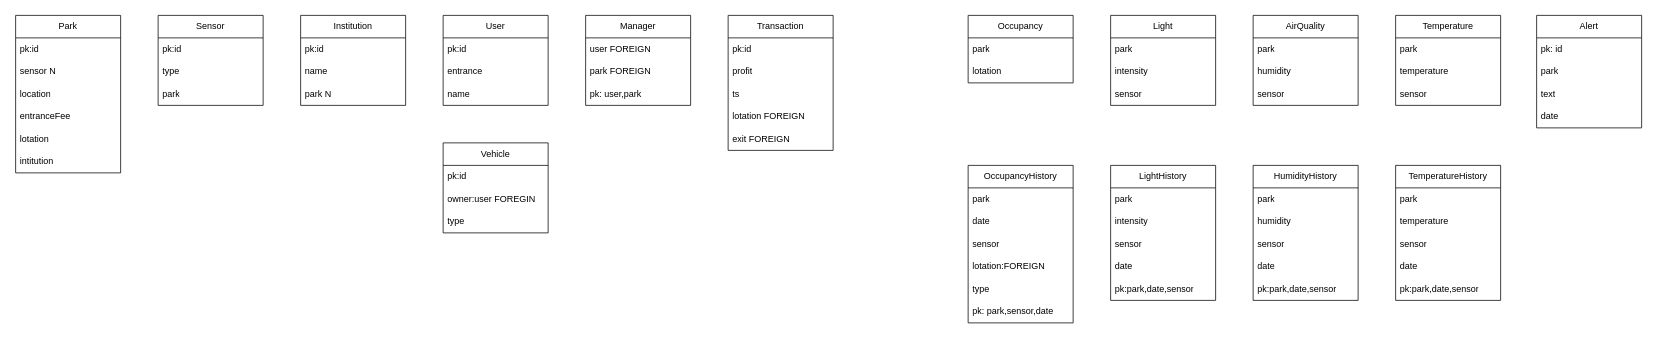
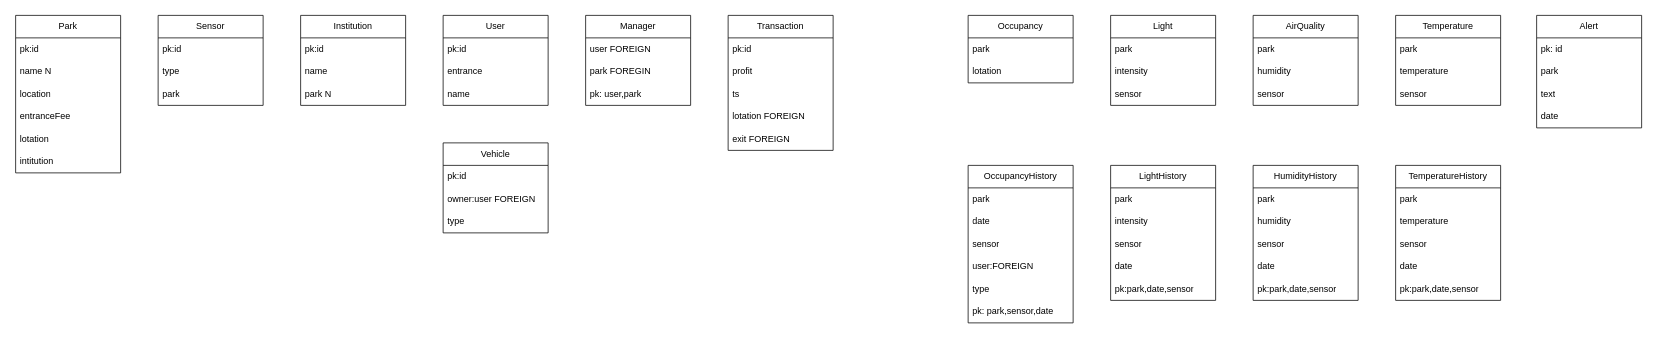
- <mxCell id="8" value="sensor N" style="text;strokeColor=none;fillColor=none;align=left;verticalAlign=middle;spacingLeft=4;spacingRight=4;overflow=hidden;points=[[0,0.5],[1,0.5]];portConstraint=eastwest;rotatable=0;whiteSpace=wrap;html=1;" parent="6" vertex="1"><mxGeometry y="60" width="140" height="30" as="geometry" /></mxCell>
+ <mxCell id="8" value="name N" style="text;strokeColor=none;fillColor=none;align=left;verticalAlign=middle;spacingLeft=4;spacingRight=4;overflow=hidden;points=[[0,0.5],[1,0.5]];portConstraint=eastwest;rotatable=0;whiteSpace=wrap;html=1;" parent="6" vertex="1"><mxGeometry y="60" width="140" height="30" as="geometry" /></mxCell>
- <mxCell id="15" value="park FOREIGN" style="text;strokeColor=none;fillColor=none;align=left;verticalAlign=middle;spacingLeft=4;spacingRight=4;overflow=hidden;points=[[0,0.5],[1,0.5]];portConstraint=eastwest;rotatable=0;whiteSpace=wrap;html=1;" parent="13" vertex="1"><mxGeometry y="60" width="140" height="30" as="geometry" /></mxCell>
+ <mxCell id="15" value="park FOREGIN" style="text;strokeColor=none;fillColor=none;align=left;verticalAlign=middle;spacingLeft=4;spacingRight=4;overflow=hidden;points=[[0,0.5],[1,0.5]];portConstraint=eastwest;rotatable=0;whiteSpace=wrap;html=1;" parent="13" vertex="1"><mxGeometry y="60" width="140" height="30" as="geometry" /></mxCell>
- <mxCell id="78" value="owner:user FOREGIN" style="text;strokeColor=none;fillColor=none;align=left;verticalAlign=middle;spacingLeft=4;spacingRight=4;overflow=hidden;points=[[0,0.5],[1,0.5]];portConstraint=eastwest;rotatable=0;whiteSpace=wrap;html=1;" parent="76" vertex="1"><mxGeometry y="60" width="140" height="30" as="geometry" /></mxCell>
+ <mxCell id="78" value="owner:user FOREIGN" style="text;strokeColor=none;fillColor=none;align=left;verticalAlign=middle;spacingLeft=4;spacingRight=4;overflow=hidden;points=[[0,0.5],[1,0.5]];portConstraint=eastwest;rotatable=0;whiteSpace=wrap;html=1;" parent="76" vertex="1"><mxGeometry y="60" width="140" height="30" as="geometry" /></mxCell>
- <mxCell id="58" value="lotation:FOREIGN" style="text;strokeColor=none;fillColor=none;align=left;verticalAlign=middle;spacingLeft=4;spacingRight=4;overflow=hidden;points=[[0,0.5],[1,0.5]];portConstraint=eastwest;rotatable=0;whiteSpace=wrap;html=1;" parent="54" vertex="1"><mxGeometry y="120" width="140" height="30" as="geometry" /></mxCell>
+ <mxCell id="58" value="user:FOREIGN" style="text;strokeColor=none;fillColor=none;align=left;verticalAlign=middle;spacingLeft=4;spacingRight=4;overflow=hidden;points=[[0,0.5],[1,0.5]];portConstraint=eastwest;rotatable=0;whiteSpace=wrap;html=1;" parent="54" vertex="1"><mxGeometry y="120" width="140" height="30" as="geometry" /></mxCell>
